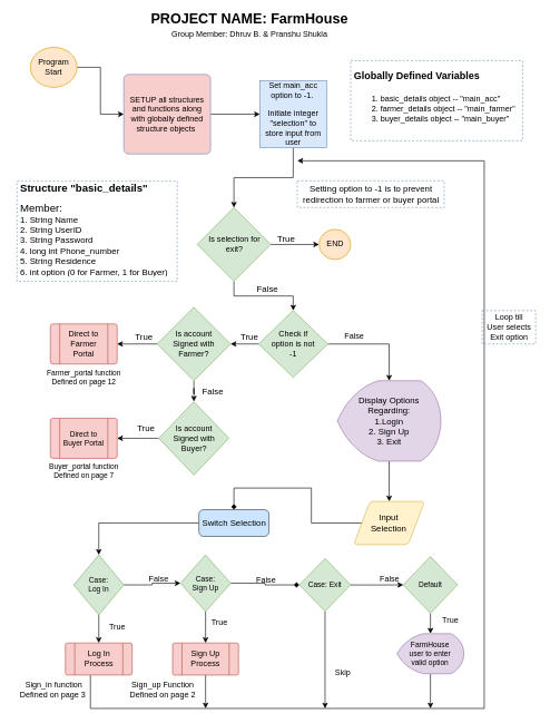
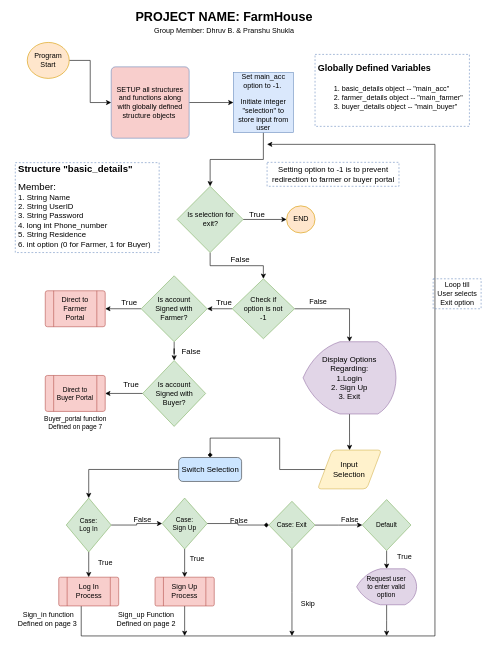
- <mxCell id="63" value="Farmer_portal&amp;nbsp;function&lt;br&gt;Defined on page 12" style="text;html=1;align=center;verticalAlign=middle;resizable=0;points=[];autosize=1;fontSize=11;" parent="1" vertex="1"><mxGeometry x="60" y="550" width="130" height="30" as="geometry" /></mxCell>
- <mxCell id="68" value="FarmHouse user to enter valid option" style="strokeWidth=1;html=1;shape=mxgraph.flowchart.display;whiteSpace=wrap;labelBackgroundColor=none;fontSize=11;spacing=2;spacingLeft=15;spacingRight=15;fillColor=#e1d5e7;strokeColor=#9673a6;" parent="1" vertex="1"><mxGeometry x="594.38" y="948" width="100" height="60" as="geometry" /></mxCell>
+ <mxCell id="68" value="Request user to enter valid option" style="strokeWidth=1;html=1;shape=mxgraph.flowchart.display;whiteSpace=wrap;labelBackgroundColor=none;fontSize=11;spacing=2;spacingLeft=15;spacingRight=15;fillColor=#e1d5e7;strokeColor=#9673a6;" parent="1" vertex="1"><mxGeometry x="594.38" y="948" width="100" height="60" as="geometry" /></mxCell>
